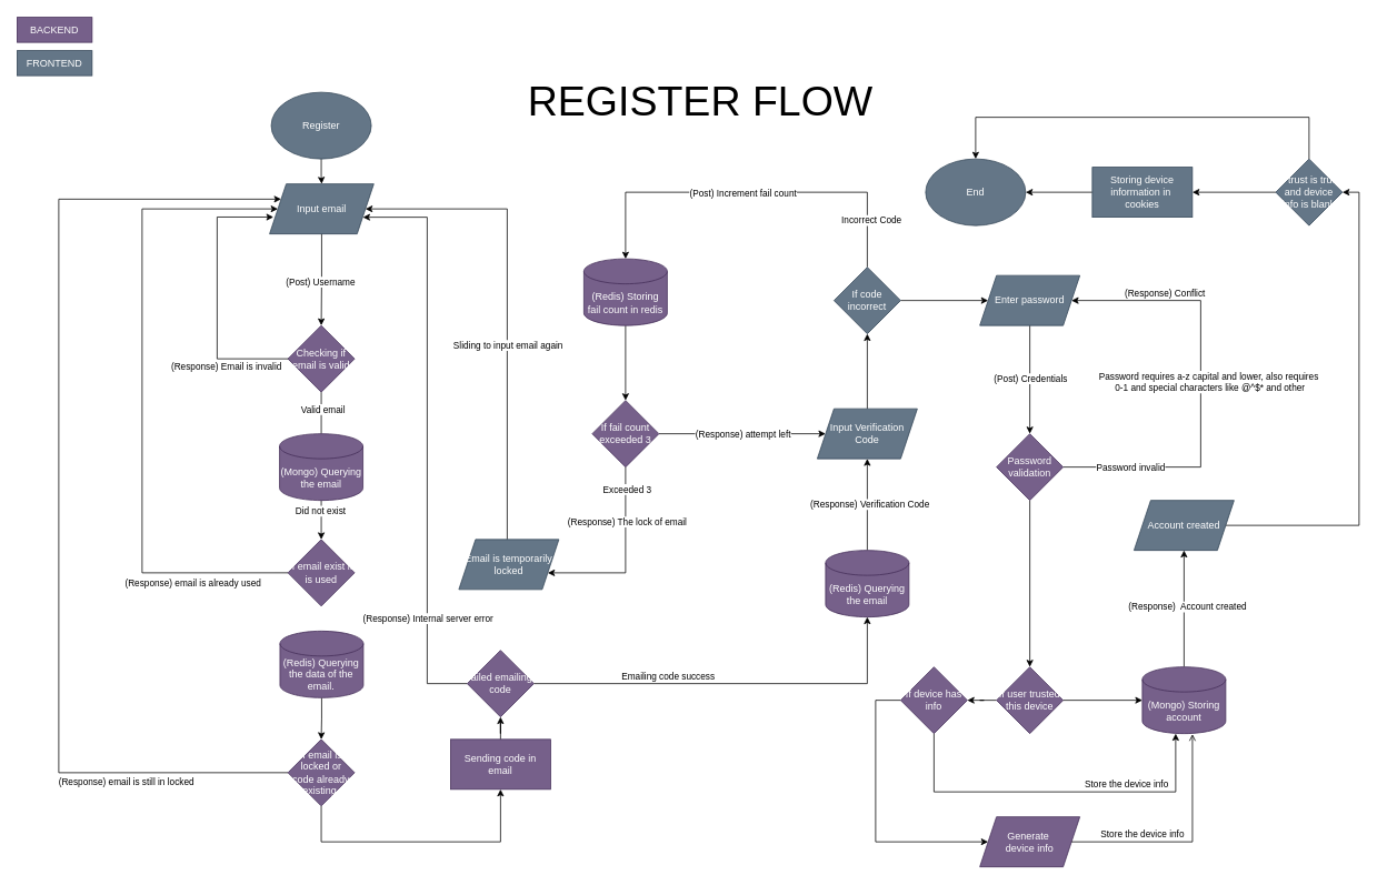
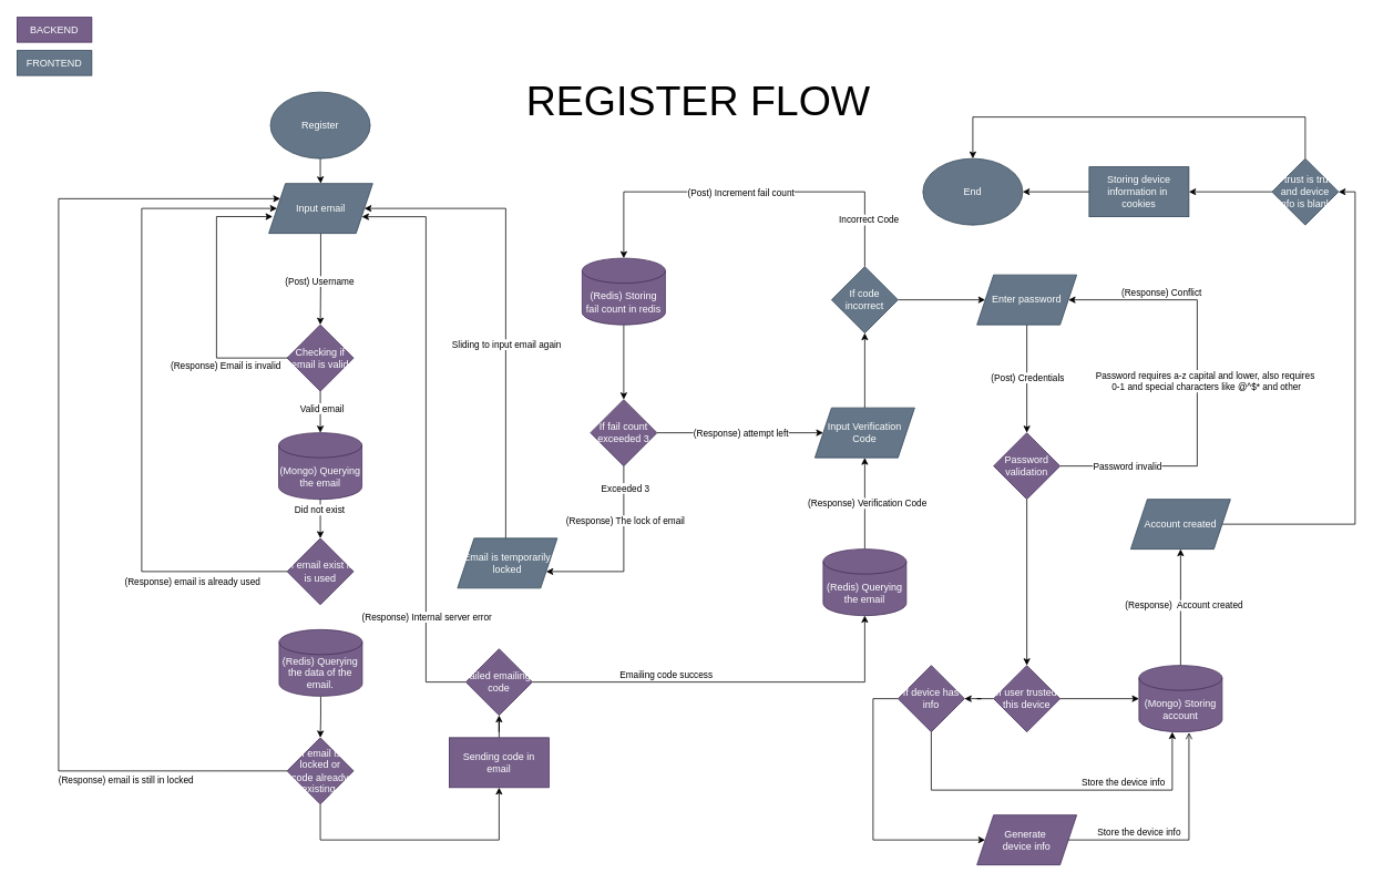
- <mxCell id="9" style="edgeStyle=orthogonalEdgeStyle;rounded=0;orthogonalLoop=1;jettySize=auto;html=1;exitX=0.5;exitY=1;exitDx=0;exitDy=0;endArrow=none;" edge="1" parent="1" source="11" target="14"><mxGeometry relative="1" as="geometry" /></mxCell>
+ <mxCell id="9" style="edgeStyle=orthogonalEdgeStyle;rounded=0;orthogonalLoop=1;jettySize=auto;html=1;exitX=0.5;exitY=1;exitDx=0;exitDy=0;" edge="1" parent="1" source="11" target="14"><mxGeometry relative="1" as="geometry" /></mxCell>
